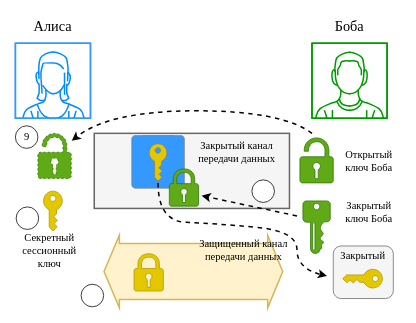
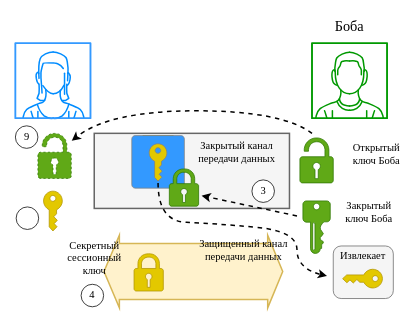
- <mxCell id="12" value="Алиса" style="text;html=1;strokeColor=none;fillColor=none;align=center;verticalAlign=middle;whiteSpace=wrap;rounded=0;fontSize=19;fontFamily=Times New Roman;" parent="1" vertex="1"><mxGeometry x="30" y="20" width="80" height="30" as="geometry" /></mxCell>
- <mxCell id="8" value="Открытый ключ Боба" style="text;html=1;strokeColor=none;fillColor=none;align=center;verticalAlign=middle;whiteSpace=wrap;rounded=0;fontSize=14;fontFamily=Times New Roman;" parent="1" vertex="1"><mxGeometry x="451.1" y="200" width="80" height="30" as="geometry" /></mxCell>
+ <mxCell id="8" value="Открытый ключ Боба" style="text;html=1;strokeColor=none;fillColor=none;align=center;verticalAlign=middle;whiteSpace=wrap;rounded=0;fontSize=14;fontFamily=Times New Roman;" parent="1" vertex="1"><mxGeometry x="461.1" y="190" width="80" height="30" as="geometry" /></mxCell>
+ <mxCell id="17" value="3" style="text;html=1;strokeColor=none;fillColor=none;align=center;verticalAlign=middle;whiteSpace=wrap;rounded=0;fontSize=14;fontFamily=Times New Roman;" parent="15" vertex="1"><mxGeometry x="2.5" width="25" height="30" as="geometry" /></mxCell>
- <mxCell id="27" value="Секретный сессионный ключ" style="text;html=1;strokeColor=none;fillColor=none;align=center;verticalAlign=middle;whiteSpace=wrap;rounded=0;dashed=1;strokeWidth=2;fontSize=14;fontFamily=Times New Roman;" parent="1" vertex="1"><mxGeometry x="22.5" y="311" width="85" height="45" as="geometry" /></mxCell>
+ <mxCell id="27" value="Секретный сессионный ключ" style="text;html=1;strokeColor=none;fillColor=none;align=center;verticalAlign=middle;whiteSpace=wrap;rounded=0;dashed=1;strokeWidth=2;fontSize=14;fontFamily=Times New Roman;" parent="1" vertex="1"><mxGeometry x="82.5" y="321" width="85" height="45" as="geometry" /></mxCell>
- <mxCell id="22" value="Закрытый" style="text;html=1;strokeColor=none;fillColor=none;align=center;verticalAlign=middle;whiteSpace=wrap;rounded=0;fontSize=14;fontFamily=Times New Roman;" parent="1" vertex="1"><mxGeometry x="453.3" y="326" width="60" height="30" as="geometry" /></mxCell>
+ <mxCell id="22" value="Извлекает" style="text;html=1;strokeColor=none;fillColor=none;align=center;verticalAlign=middle;whiteSpace=wrap;rounded=0;fontSize=14;fontFamily=Times New Roman;" parent="1" vertex="1"><mxGeometry x="453.3" y="326" width="60" height="30" as="geometry" /></mxCell>
+ <mxCell id="30" value="4" style="text;html=1;strokeColor=none;fillColor=none;align=center;verticalAlign=middle;whiteSpace=wrap;rounded=0;fontSize=14;fontFamily=Times New Roman;" parent="28" vertex="1"><mxGeometry x="2.5" width="25" height="30" as="geometry" /></mxCell>
